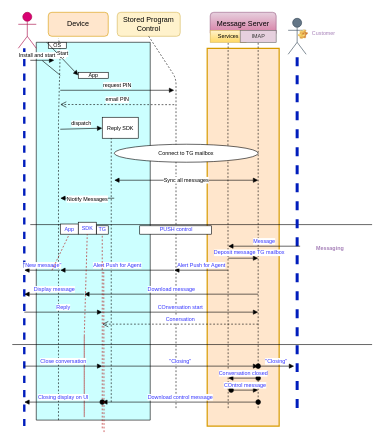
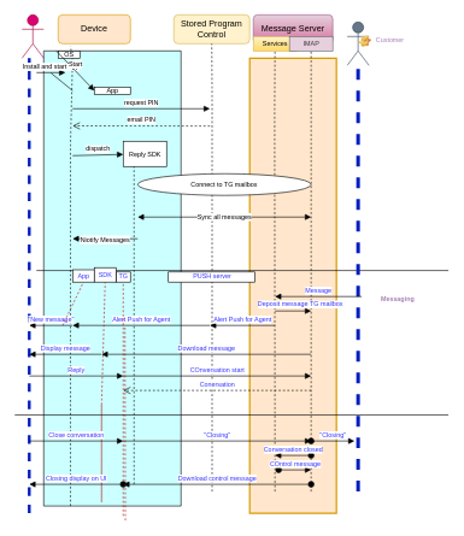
- <mxCell id="6" value="Stored Program Control" style="rounded=1;whiteSpace=wrap;html=1;fillColor=#fff2cc;strokeColor=#d6b656;" parent="1" vertex="1"><mxGeometry x="195" y="20" width="105" height="40" as="geometry" /></mxCell>
+ <mxCell id="6" value="Stored Program Control" style="rounded=1;whiteSpace=wrap;html=1;fillColor=#fff2cc;strokeColor=#d6b656;" parent="1" vertex="1"><mxGeometry x="240" y="20" width="105" height="40" as="geometry" /></mxCell>
- <mxCell id="34" value="PUSH control&lt;br&gt;" style="html=1;fontSize=9;fontColor=#3333FF;" parent="1" vertex="1"><mxGeometry x="232.5" y="376" width="120" height="14" as="geometry" /></mxCell>
+ <mxCell id="34" value="PUSH server&lt;br&gt;" style="html=1;fontSize=9;fontColor=#3333FF;" parent="1" vertex="1"><mxGeometry x="232.5" y="376" width="120" height="14" as="geometry" /></mxCell>
